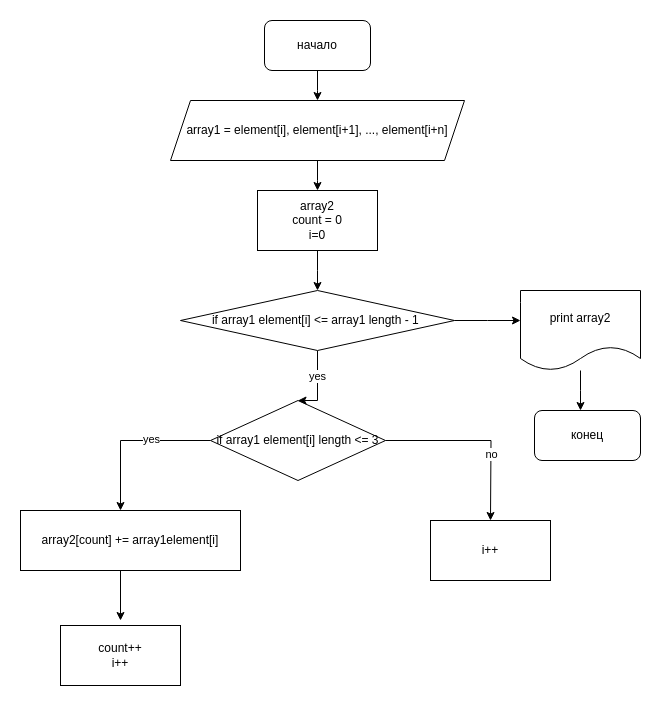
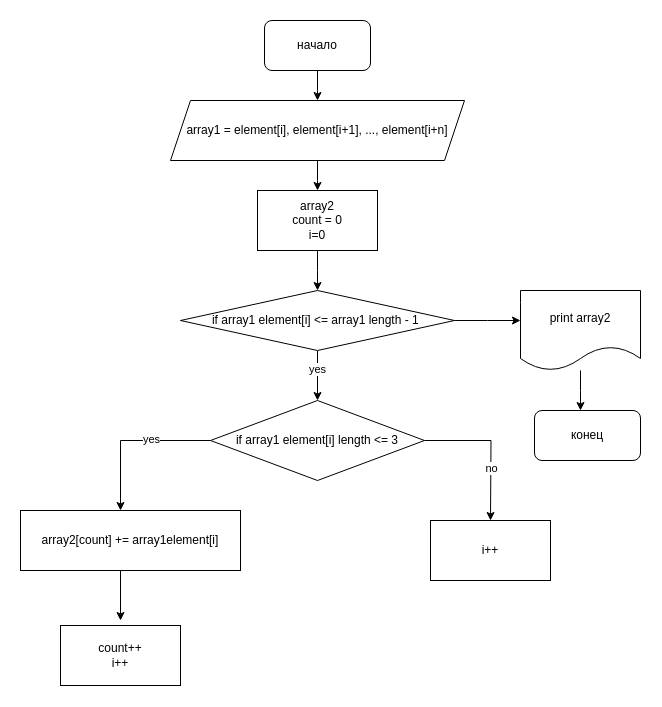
- <mxCell id="13" value="if array1 element[i] length &amp;lt;= 3" style="rhombus;whiteSpace=wrap;html=1;" vertex="1" parent="1"><mxGeometry x="210" y="400" width="175" height="80" as="geometry" /></mxCell>
+ <mxCell id="13" value="if array1 element[i] length &amp;lt;= 3" style="rhombus;whiteSpace=wrap;html=1;" vertex="1" parent="1"><mxGeometry x="210" y="400" width="214" height="80" as="geometry" /></mxCell>
